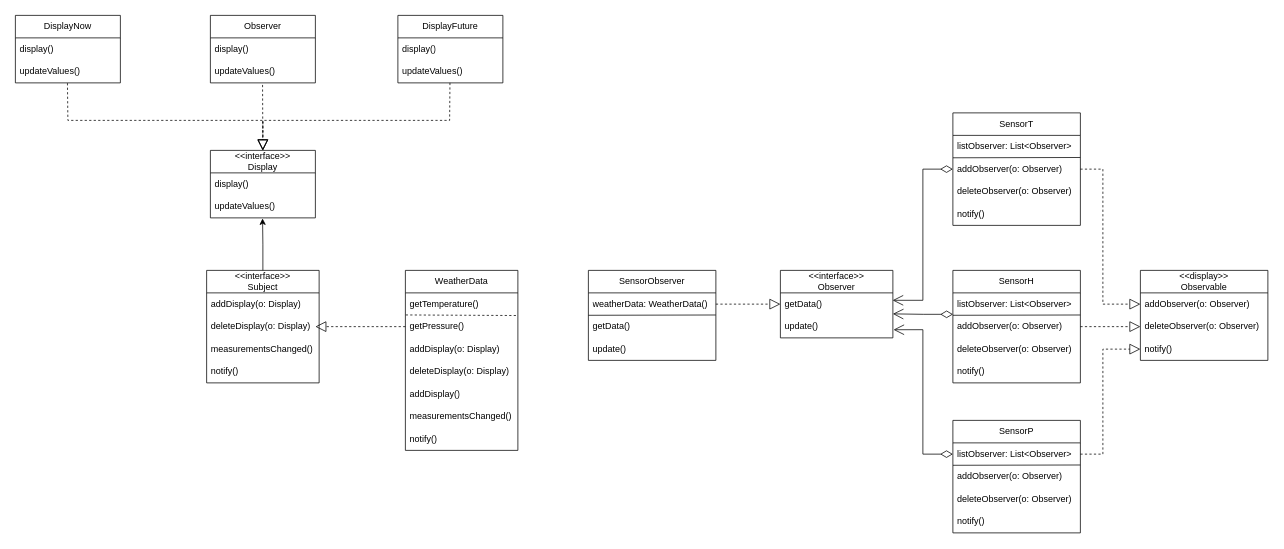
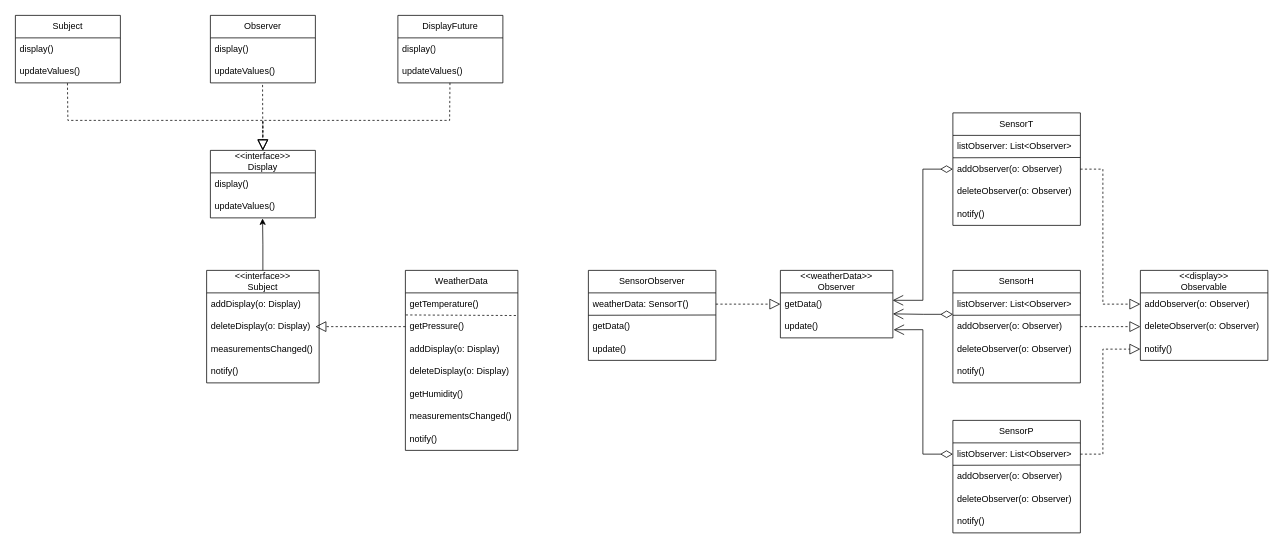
- <mxCell id="5" value="DisplayNow" style="swimlane;fontStyle=0;childLayout=stackLayout;horizontal=1;startSize=30;horizontalStack=0;resizeParent=1;resizeParentMax=0;resizeLast=0;collapsible=1;marginBottom=0;whiteSpace=wrap;html=1;" vertex="1" parent="1"><mxGeometry x="20" y="20" width="140" height="90" as="geometry" /></mxCell>
+ <mxCell id="5" value="Subject" style="swimlane;fontStyle=0;childLayout=stackLayout;horizontal=1;startSize=30;horizontalStack=0;resizeParent=1;resizeParentMax=0;resizeLast=0;collapsible=1;marginBottom=0;whiteSpace=wrap;html=1;" vertex="1" parent="1"><mxGeometry x="20" y="20" width="140" height="90" as="geometry" /></mxCell>
- <mxCell id="33" value="&amp;lt;&amp;lt;interface&amp;gt;&amp;gt;&lt;br&gt;Observer" style="swimlane;fontStyle=0;childLayout=stackLayout;horizontal=1;startSize=30;horizontalStack=0;resizeParent=1;resizeParentMax=0;resizeLast=0;collapsible=1;marginBottom=0;whiteSpace=wrap;html=1;" vertex="1" parent="1"><mxGeometry x="1040" y="360" width="150" height="90" as="geometry" /></mxCell>
+ <mxCell id="33" value="&amp;lt;&amp;lt;weatherData&amp;gt;&amp;gt;&lt;br&gt;Observer" style="swimlane;fontStyle=0;childLayout=stackLayout;horizontal=1;startSize=30;horizontalStack=0;resizeParent=1;resizeParentMax=0;resizeLast=0;collapsible=1;marginBottom=0;whiteSpace=wrap;html=1;" vertex="1" parent="1"><mxGeometry x="1040" y="360" width="150" height="90" as="geometry" /></mxCell>
- <mxCell id="29" value="weatherData: WeatherData()" style="text;strokeColor=none;fillColor=none;align=left;verticalAlign=middle;spacingLeft=4;spacingRight=4;overflow=hidden;points=[[0,0.5],[1,0.5]];portConstraint=eastwest;rotatable=0;whiteSpace=wrap;html=1;" vertex="1" parent="28"><mxGeometry y="30" width="170" height="30" as="geometry" /></mxCell>
+ <mxCell id="29" value="weatherData: SensorT()" style="text;strokeColor=none;fillColor=none;align=left;verticalAlign=middle;spacingLeft=4;spacingRight=4;overflow=hidden;points=[[0,0.5],[1,0.5]];portConstraint=eastwest;rotatable=0;whiteSpace=wrap;html=1;" vertex="1" parent="28"><mxGeometry y="30" width="170" height="30" as="geometry" /></mxCell>
- <mxCell id="19" value="addDisplay()" style="text;strokeColor=none;fillColor=none;align=left;verticalAlign=middle;spacingLeft=4;spacingRight=4;overflow=hidden;points=[[0,0.5],[1,0.5]];portConstraint=eastwest;rotatable=0;whiteSpace=wrap;html=1;" vertex="1" parent="14"><mxGeometry y="150" width="150" height="30" as="geometry" /></mxCell>
+ <mxCell id="19" value="getHumidity()" style="text;strokeColor=none;fillColor=none;align=left;verticalAlign=middle;spacingLeft=4;spacingRight=4;overflow=hidden;points=[[0,0.5],[1,0.5]];portConstraint=eastwest;rotatable=0;whiteSpace=wrap;html=1;" vertex="1" parent="14"><mxGeometry y="150" width="150" height="30" as="geometry" /></mxCell>
